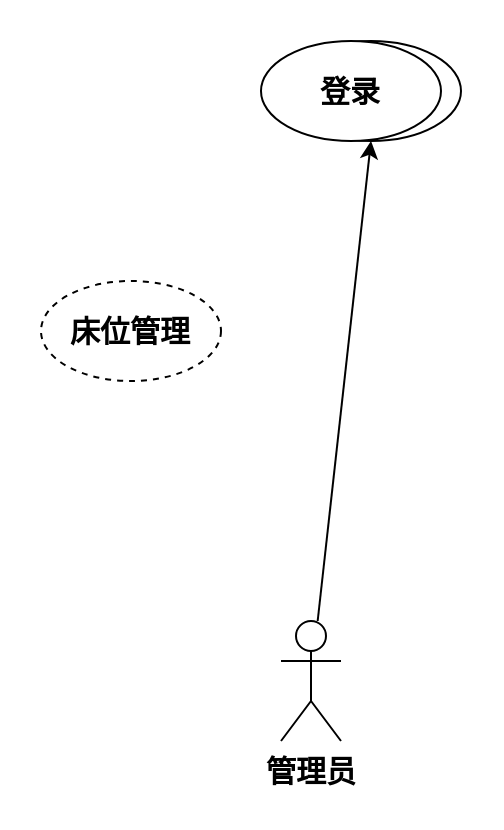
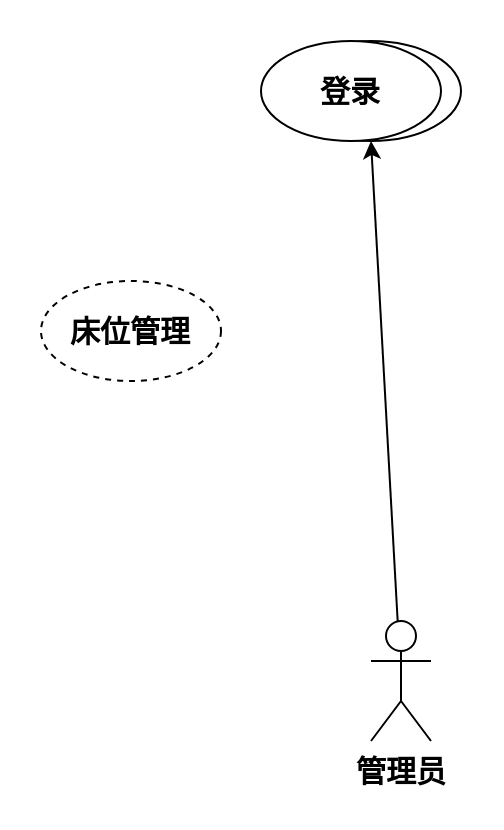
- <mxCell id="3" value="管理员&lt;div&gt;&lt;br&gt;&lt;/div&gt;" style="shape=umlActor;verticalLabelPosition=bottom;verticalAlign=top;html=1;fontStyle=1;fontSize=15;" parent="1" vertex="1"><mxGeometry x="140" y="310" width="30" height="60" as="geometry" /></mxCell>
+ <mxCell id="3" value="管理员&lt;div&gt;&lt;br&gt;&lt;/div&gt;" style="shape=umlActor;verticalLabelPosition=bottom;verticalAlign=top;html=1;fontStyle=1;fontSize=15;" parent="1" vertex="1"><mxGeometry x="185" y="310" width="30" height="60" as="geometry" /></mxCell>
